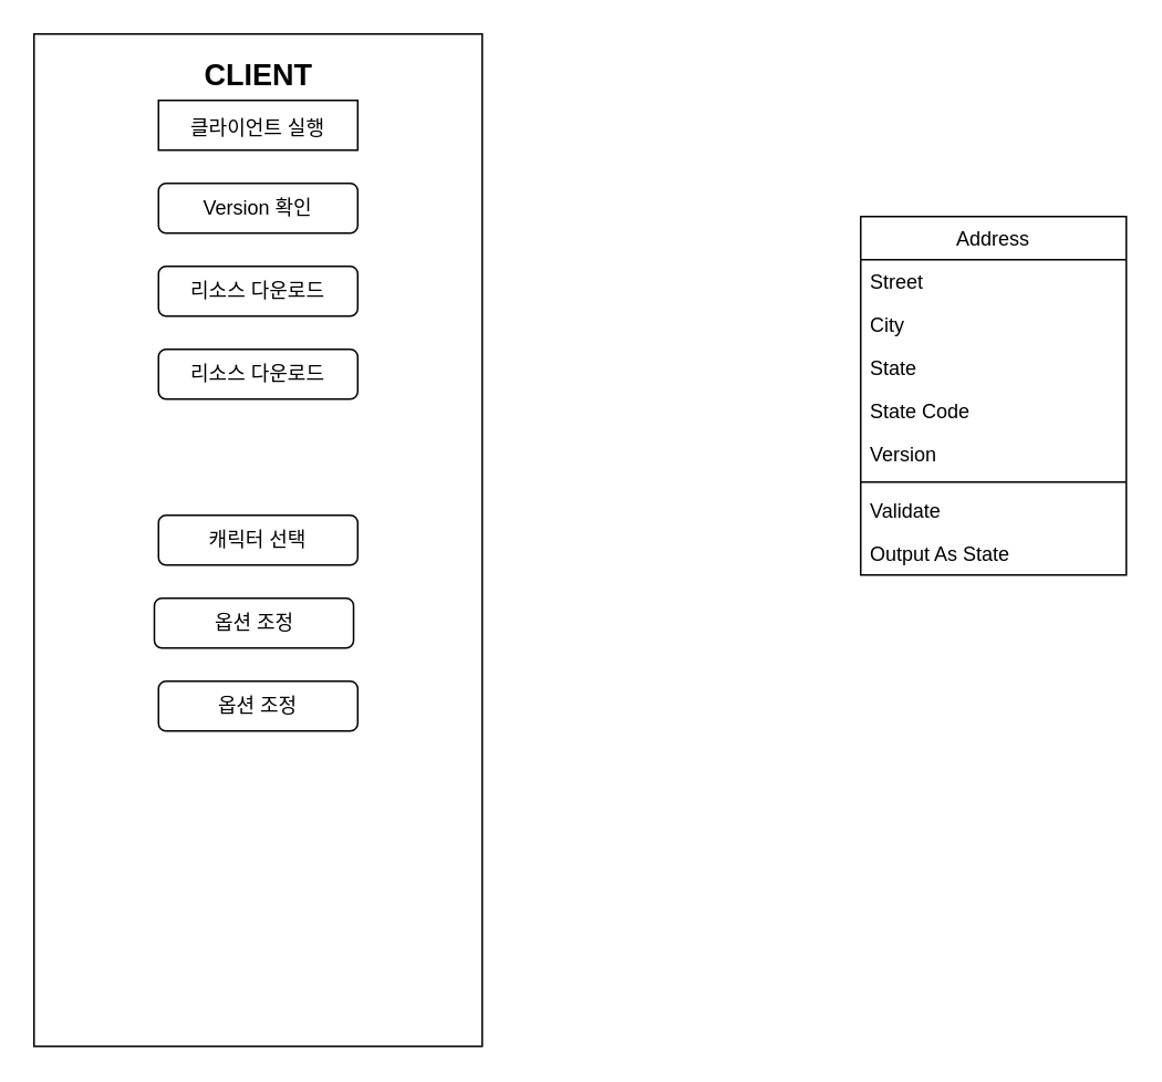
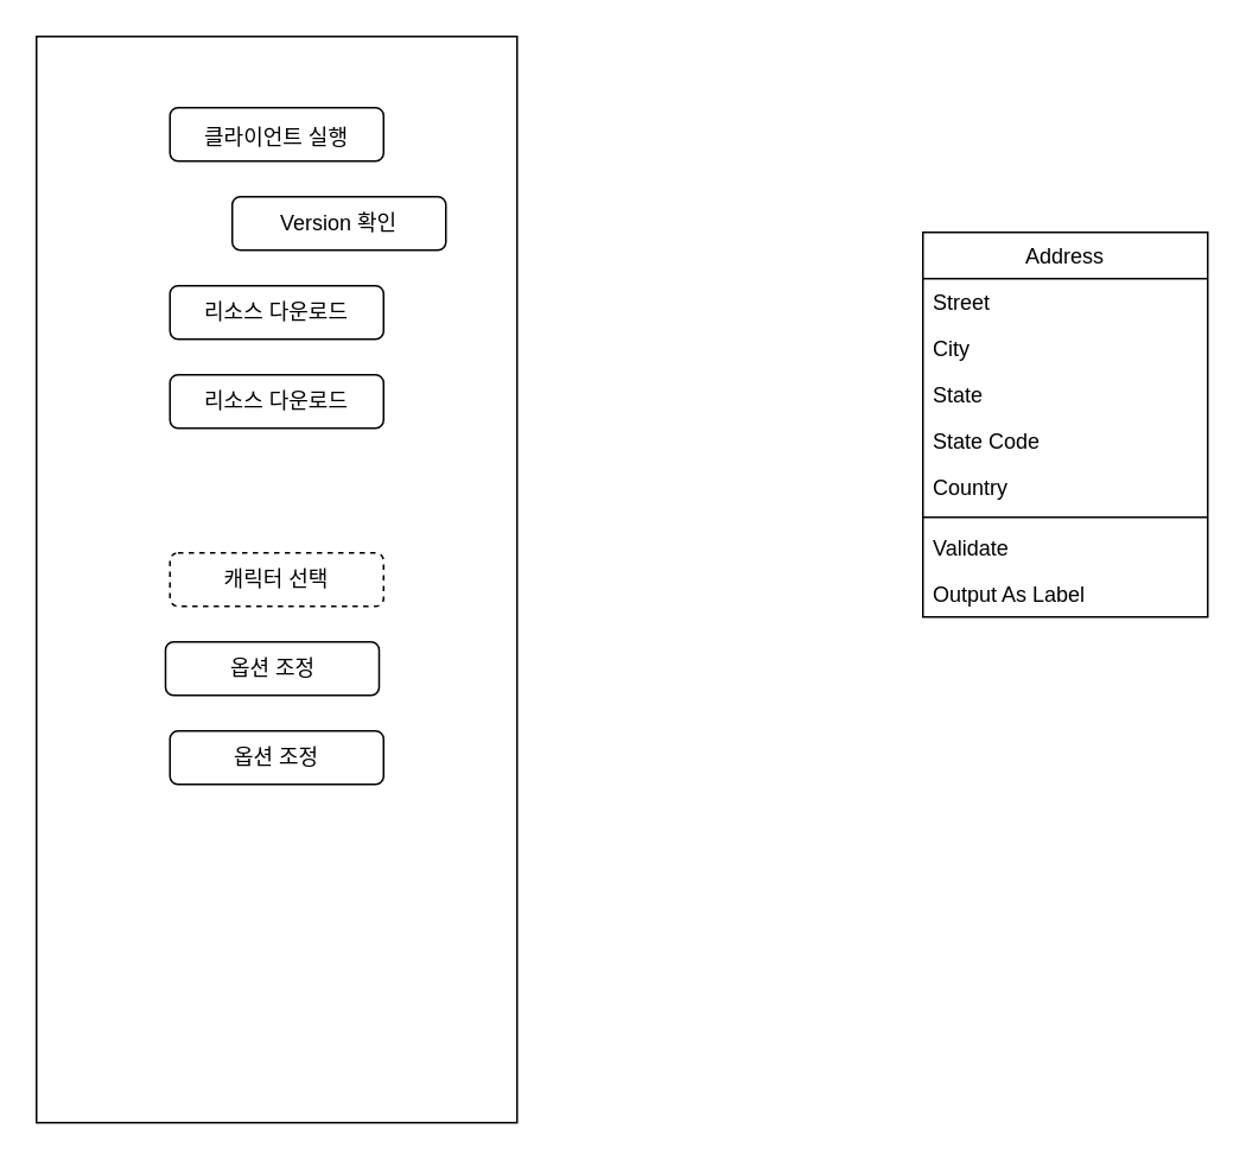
- <mxCell id="12" value="&lt;b&gt;&lt;font style=&quot;font-size: 18px;&quot;&gt;CLIENT&lt;/font&gt;&lt;/b&gt;" style="text;html=1;strokeColor=none;fillColor=none;align=center;verticalAlign=middle;whiteSpace=wrap;rounded=0;" vertex="1" parent="1"><mxGeometry x="97.5" y="30" width="115" height="30" as="geometry" /></mxCell>
- <mxCell id="13" value="&lt;font style=&quot;font-size: 12px;&quot;&gt;클라이언트 실행&lt;/font&gt;" style="whiteSpace=wrap;html=1;fontSize=18;rounded=0;" vertex="1" parent="1"><mxGeometry x="95" y="60" width="120" height="30" as="geometry" /></mxCell>
+ <mxCell id="13" value="&lt;font style=&quot;font-size: 12px;&quot;&gt;클라이언트 실행&lt;/font&gt;" style="rounded=1;whiteSpace=wrap;html=1;fontSize=18;" vertex="1" parent="1"><mxGeometry x="95" y="60" width="120" height="30" as="geometry" /></mxCell>
- <mxCell id="14" value="Version 확인" style="rounded=1;whiteSpace=wrap;html=1;fontSize=12;imageWidth=24;imageHeight=24;" vertex="1" parent="1"><mxGeometry x="95" y="110" width="120" height="30" as="geometry" /></mxCell>
+ <mxCell id="14" value="Version 확인" style="rounded=1;whiteSpace=wrap;html=1;fontSize=12;imageWidth=24;imageHeight=24;" vertex="1" parent="1"><mxGeometry x="130" y="110" width="120" height="30" as="geometry" /></mxCell>
- <mxCell id="7" value="Version" style="text;align=left;verticalAlign=top;spacingLeft=4;spacingRight=4;overflow=hidden;rotatable=0;points=[[0,0.5],[1,0.5]];portConstraint=eastwest;rounded=0;shadow=0;html=0;" parent="2" vertex="1"><mxGeometry y="130" width="160" height="26" as="geometry" /></mxCell>
+ <mxCell id="7" value="Country" style="text;align=left;verticalAlign=top;spacingLeft=4;spacingRight=4;overflow=hidden;rotatable=0;points=[[0,0.5],[1,0.5]];portConstraint=eastwest;rounded=0;shadow=0;html=0;" parent="2" vertex="1"><mxGeometry y="130" width="160" height="26" as="geometry" /></mxCell>
- <mxCell id="17" value="캐릭터 선택" style="rounded=1;whiteSpace=wrap;html=1;fontSize=12;imageWidth=24;imageHeight=24;" vertex="1" parent="1"><mxGeometry x="95" y="310" width="120" height="30" as="geometry" /></mxCell>
+ <mxCell id="17" value="캐릭터 선택" style="rounded=1;whiteSpace=wrap;html=1;fontSize=12;imageWidth=24;imageHeight=24;dashed=1;" vertex="1" parent="1"><mxGeometry x="95" y="310" width="120" height="30" as="geometry" /></mxCell>
- <mxCell id="10" value="Output As State" style="text;align=left;verticalAlign=top;spacingLeft=4;spacingRight=4;overflow=hidden;rotatable=0;points=[[0,0.5],[1,0.5]];portConstraint=eastwest;" parent="2" vertex="1"><mxGeometry y="190" width="160" height="26" as="geometry" /></mxCell>
+ <mxCell id="10" value="Output As Label" style="text;align=left;verticalAlign=top;spacingLeft=4;spacingRight=4;overflow=hidden;rotatable=0;points=[[0,0.5],[1,0.5]];portConstraint=eastwest;" parent="2" vertex="1"><mxGeometry y="190" width="160" height="26" as="geometry" /></mxCell>
